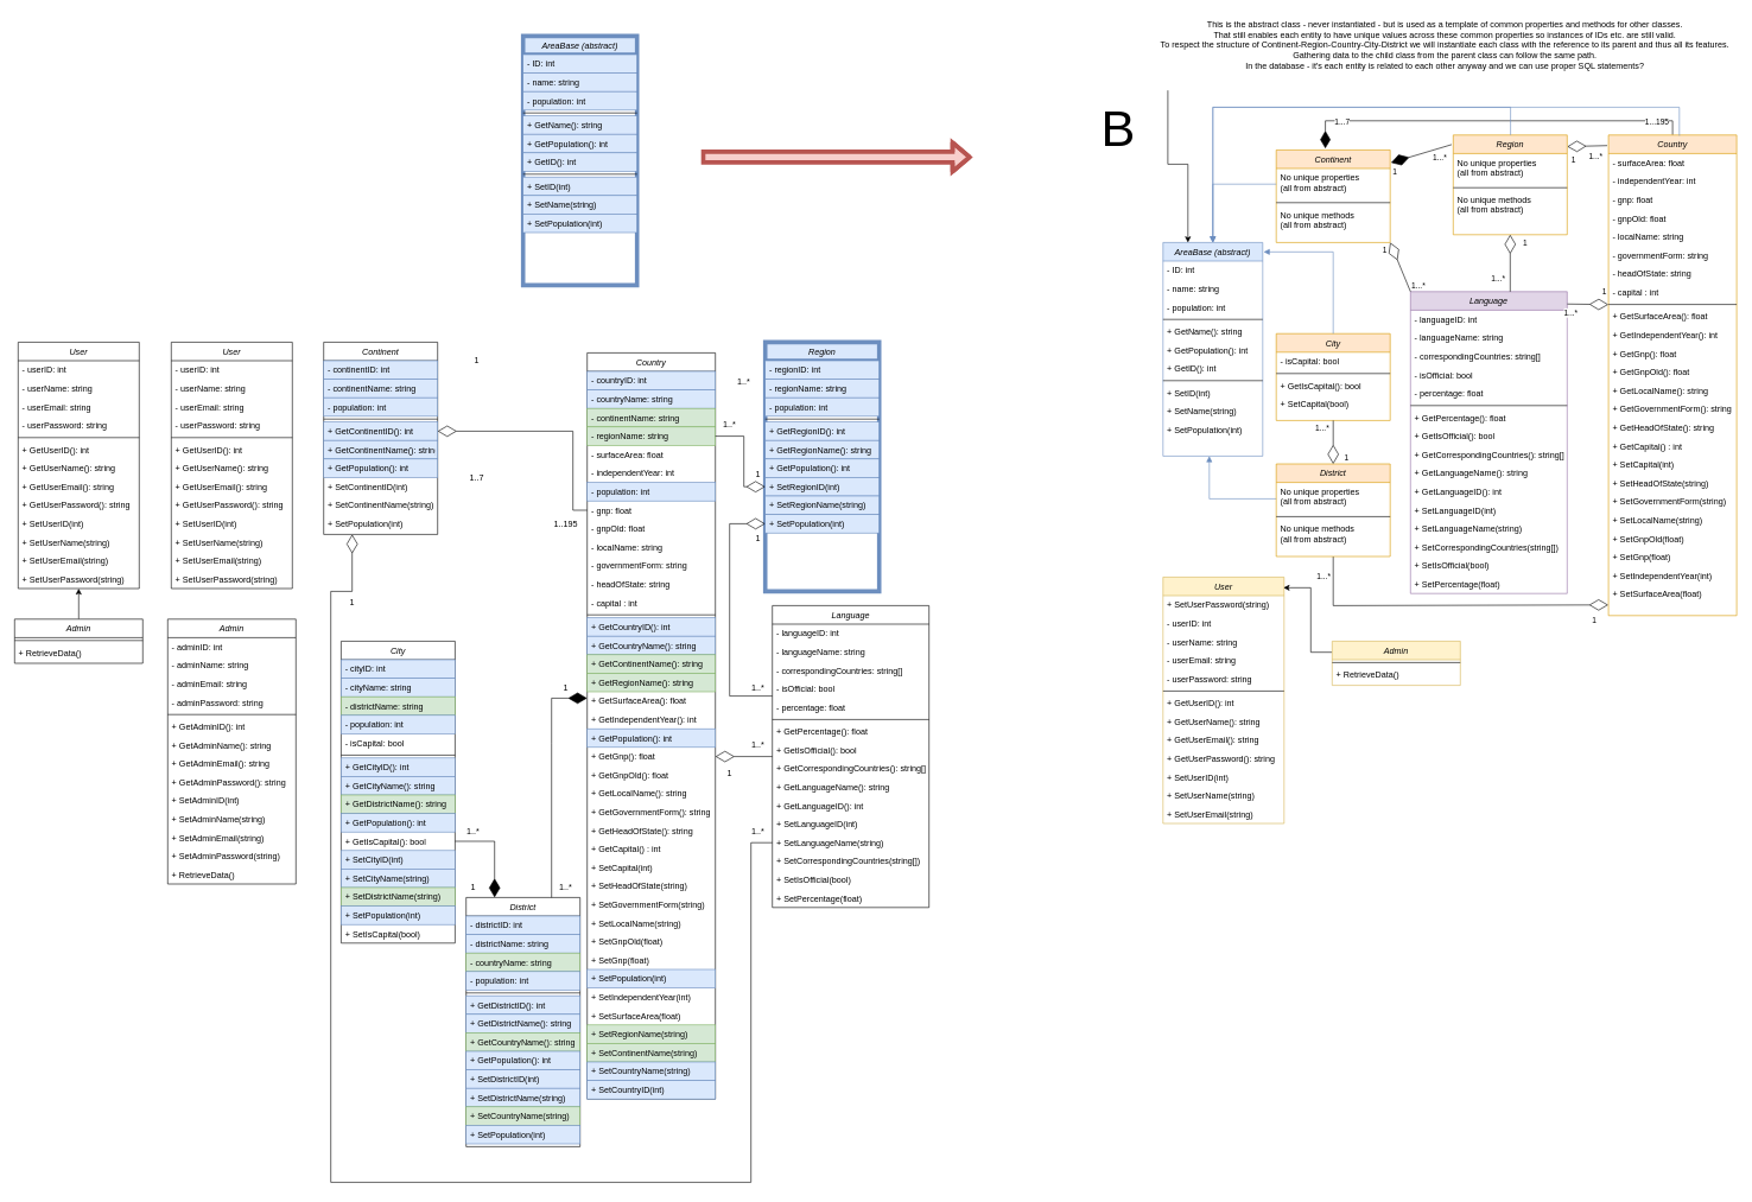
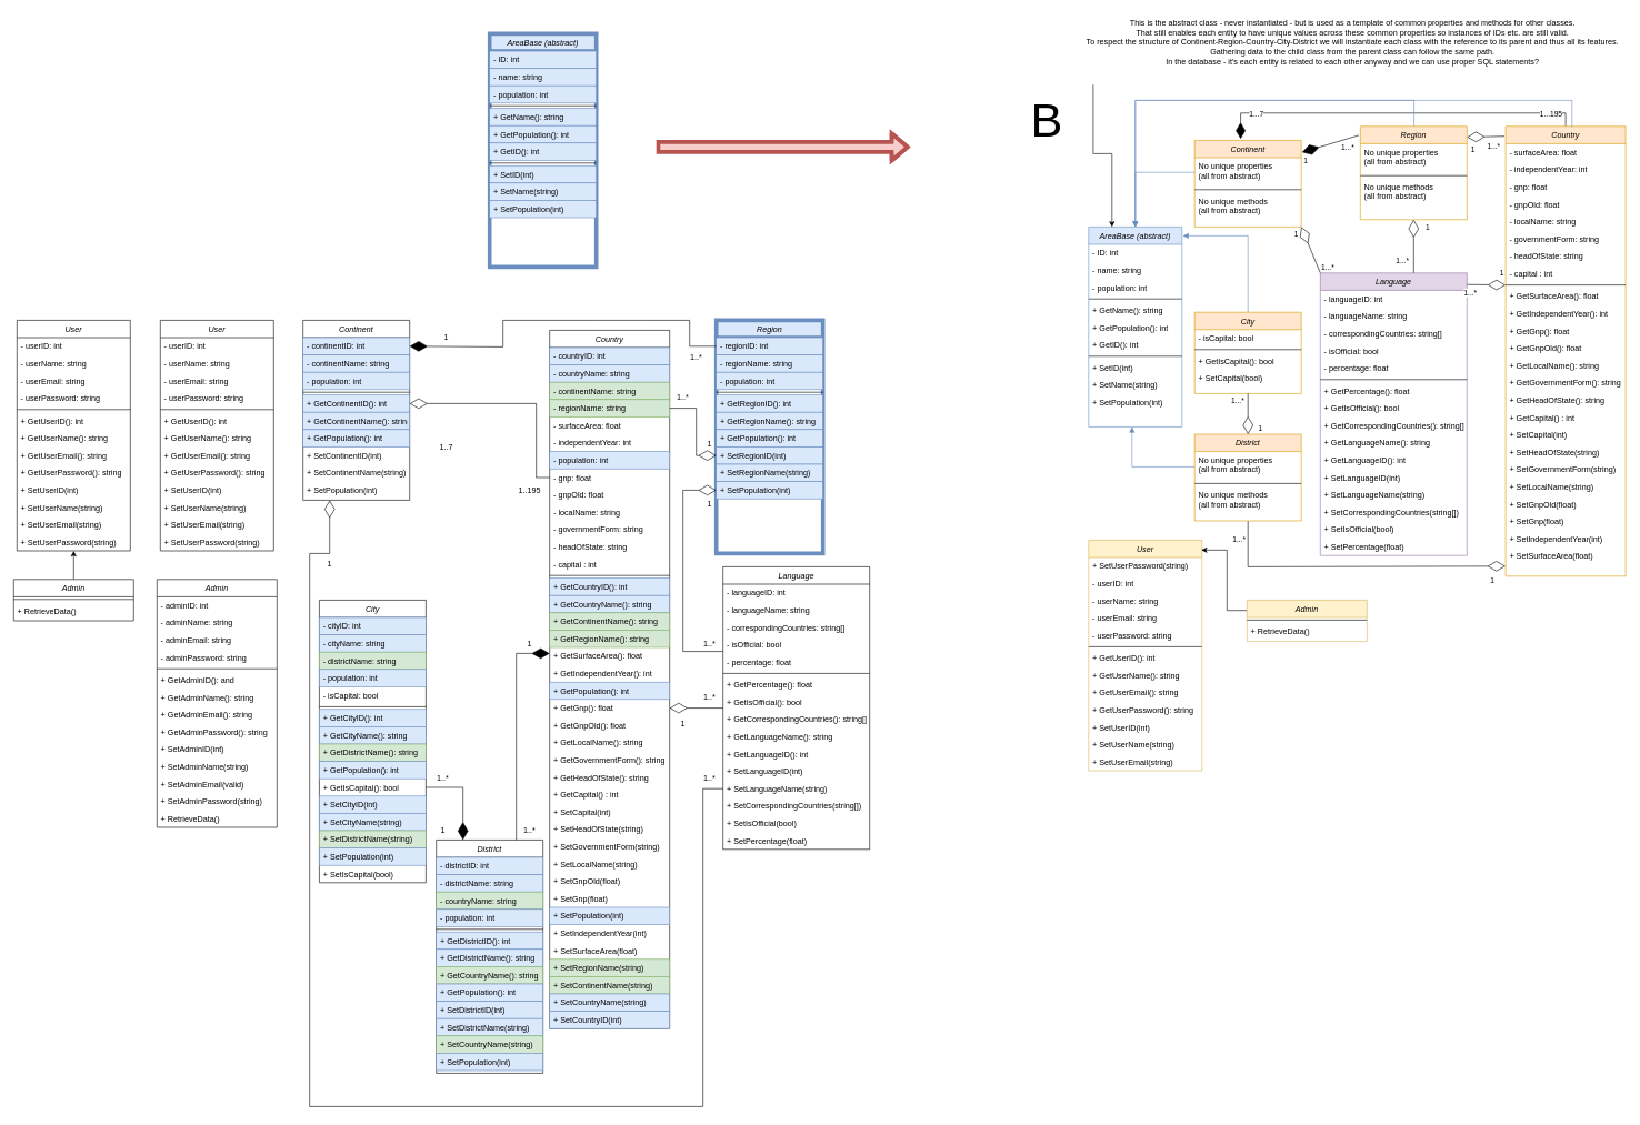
+ <mxCell id="115" value="" style="endArrow=diamondThin;endFill=1;endSize=24;html=1;rounded=0;entryX=1;entryY=0.5;entryDx=0;entryDy=0;exitX=0;exitY=0.5;exitDx=0;exitDy=0;" parent="1" source="105" target="156" edge="1"><mxGeometry width="160" relative="1" as="geometry"><mxPoint x="1034" y="490" as="sourcePoint" /><mxPoint x="684" y="520" as="targetPoint" /><Array as="points"><mxPoint x="1034" y="519" /><mxPoint x="1034" y="480" /><mxPoint x="964" y="480" /><mxPoint x="894" y="480" /><mxPoint x="754" y="480" /><mxPoint x="754" y="520" /></Array></mxGeometry></mxCell>
- <mxCell id="146" value="+ GetAdminID(): int" style="text;align=left;verticalAlign=top;spacingLeft=4;spacingRight=4;overflow=hidden;rotatable=0;points=[[0,0.5],[1,0.5]];portConstraint=eastwest;" parent="140" vertex="1"><mxGeometry y="138" width="180" height="26" as="geometry" /></mxCell>
+ <mxCell id="146" value="+ GetAdminID(): and" style="text;align=left;verticalAlign=top;spacingLeft=4;spacingRight=4;overflow=hidden;rotatable=0;points=[[0,0.5],[1,0.5]];portConstraint=eastwest;" parent="140" vertex="1"><mxGeometry y="138" width="180" height="26" as="geometry" /></mxCell>
- <mxCell id="152" value="+ SetAdminEmail(string)" style="text;align=left;verticalAlign=top;spacingLeft=4;spacingRight=4;overflow=hidden;rotatable=0;points=[[0,0.5],[1,0.5]];portConstraint=eastwest;rounded=0;shadow=0;html=0;" parent="140" vertex="1"><mxGeometry y="294" width="180" height="26" as="geometry" /></mxCell>
+ <mxCell id="152" value="+ SetAdminEmail(valid)" style="text;align=left;verticalAlign=top;spacingLeft=4;spacingRight=4;overflow=hidden;rotatable=0;points=[[0,0.5],[1,0.5]];portConstraint=eastwest;rounded=0;shadow=0;html=0;" parent="140" vertex="1"><mxGeometry y="294" width="180" height="26" as="geometry" /></mxCell>
